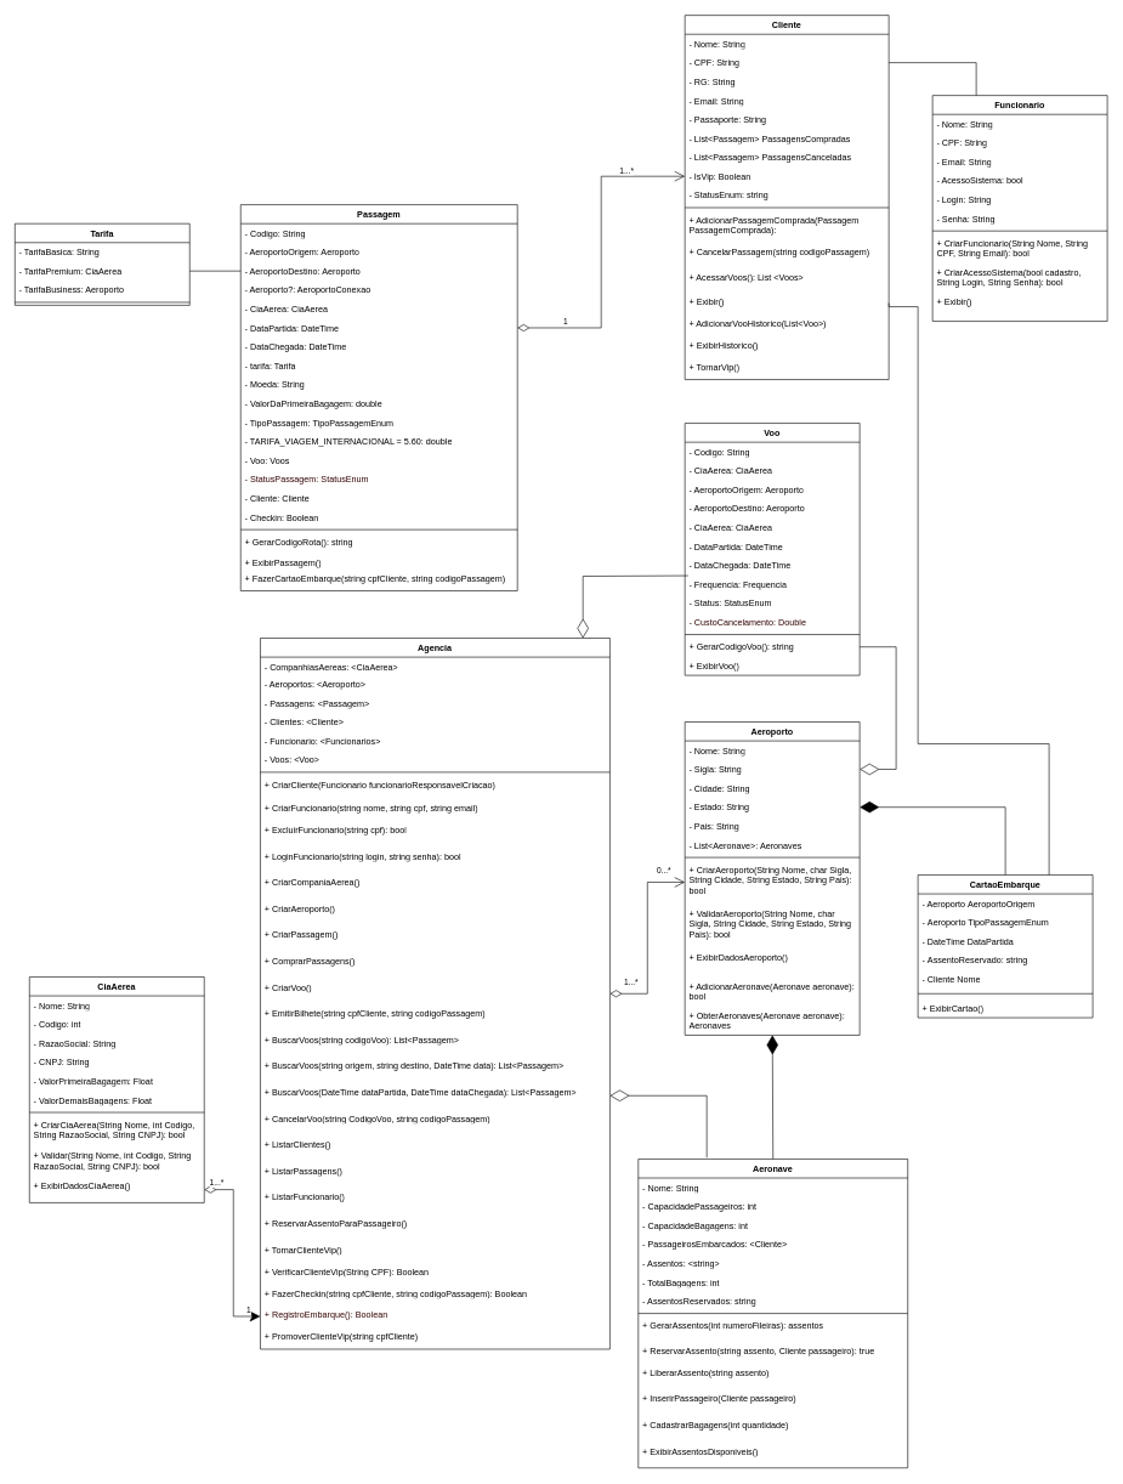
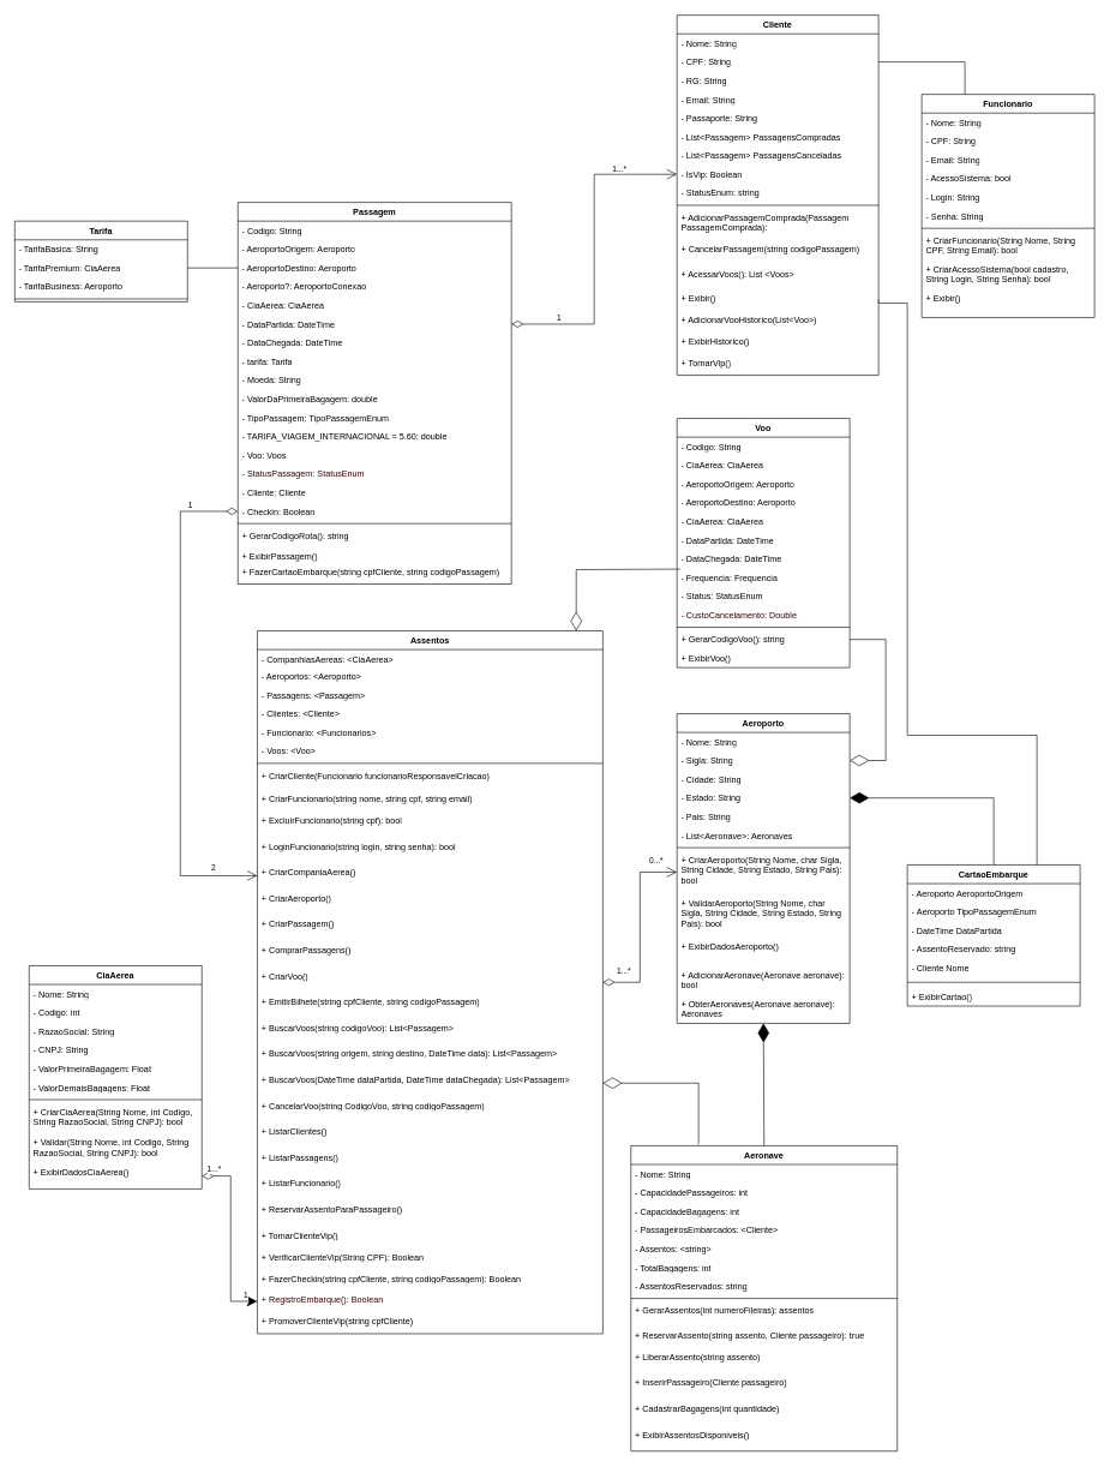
- <mxCell id="118" value="Agencia" style="swimlane;fontStyle=1;align=center;verticalAlign=top;childLayout=stackLayout;horizontal=1;startSize=26;horizontalStack=0;resizeParent=1;resizeParentMax=0;resizeLast=0;collapsible=1;marginBottom=0;whiteSpace=wrap;html=1;" parent="1" vertex="1"><mxGeometry x="357" y="875" width="480" height="976" as="geometry" /></mxCell>
+ <mxCell id="118" value="Assentos" style="swimlane;fontStyle=1;align=center;verticalAlign=top;childLayout=stackLayout;horizontal=1;startSize=26;horizontalStack=0;resizeParent=1;resizeParentMax=0;resizeLast=0;collapsible=1;marginBottom=0;whiteSpace=wrap;html=1;" parent="1" vertex="1"><mxGeometry x="357" y="875" width="480" height="976" as="geometry" /></mxCell>
+ <mxCell id="100" value="" style="endArrow=open;html=1;endSize=12;startArrow=diamondThin;startSize=14;startFill=0;edgeStyle=orthogonalEdgeStyle;align=left;verticalAlign=bottom;rounded=0;exitX=0;exitY=0.5;exitDx=0;exitDy=0;entryX=0;entryY=0.5;entryDx=0;entryDy=0;" parent="1" source="53" target="130" edge="1"><mxGeometry x="-1" y="3" relative="1" as="geometry"><mxPoint x="320" y="710" as="sourcePoint" /><mxPoint x="320" y="1460" as="targetPoint" /><Array as="points"><mxPoint x="250" y="709" /><mxPoint x="250" y="1215" /></Array></mxGeometry></mxCell>
+ <mxCell id="101" value="1" style="edgeLabel;html=1;align=center;verticalAlign=middle;resizable=0;points=[];" parent="100" vertex="1" connectable="0"><mxGeometry x="-0.806" relative="1" as="geometry"><mxPoint y="-10" as="offset" /></mxGeometry></mxCell>
+ <mxCell id="102" value="2" style="edgeLabel;html=1;align=center;verticalAlign=middle;resizable=0;points=[];" parent="100" vertex="1" connectable="0"><mxGeometry x="0.822" y="2" relative="1" as="geometry"><mxPoint y="-10" as="offset" /></mxGeometry></mxCell>
